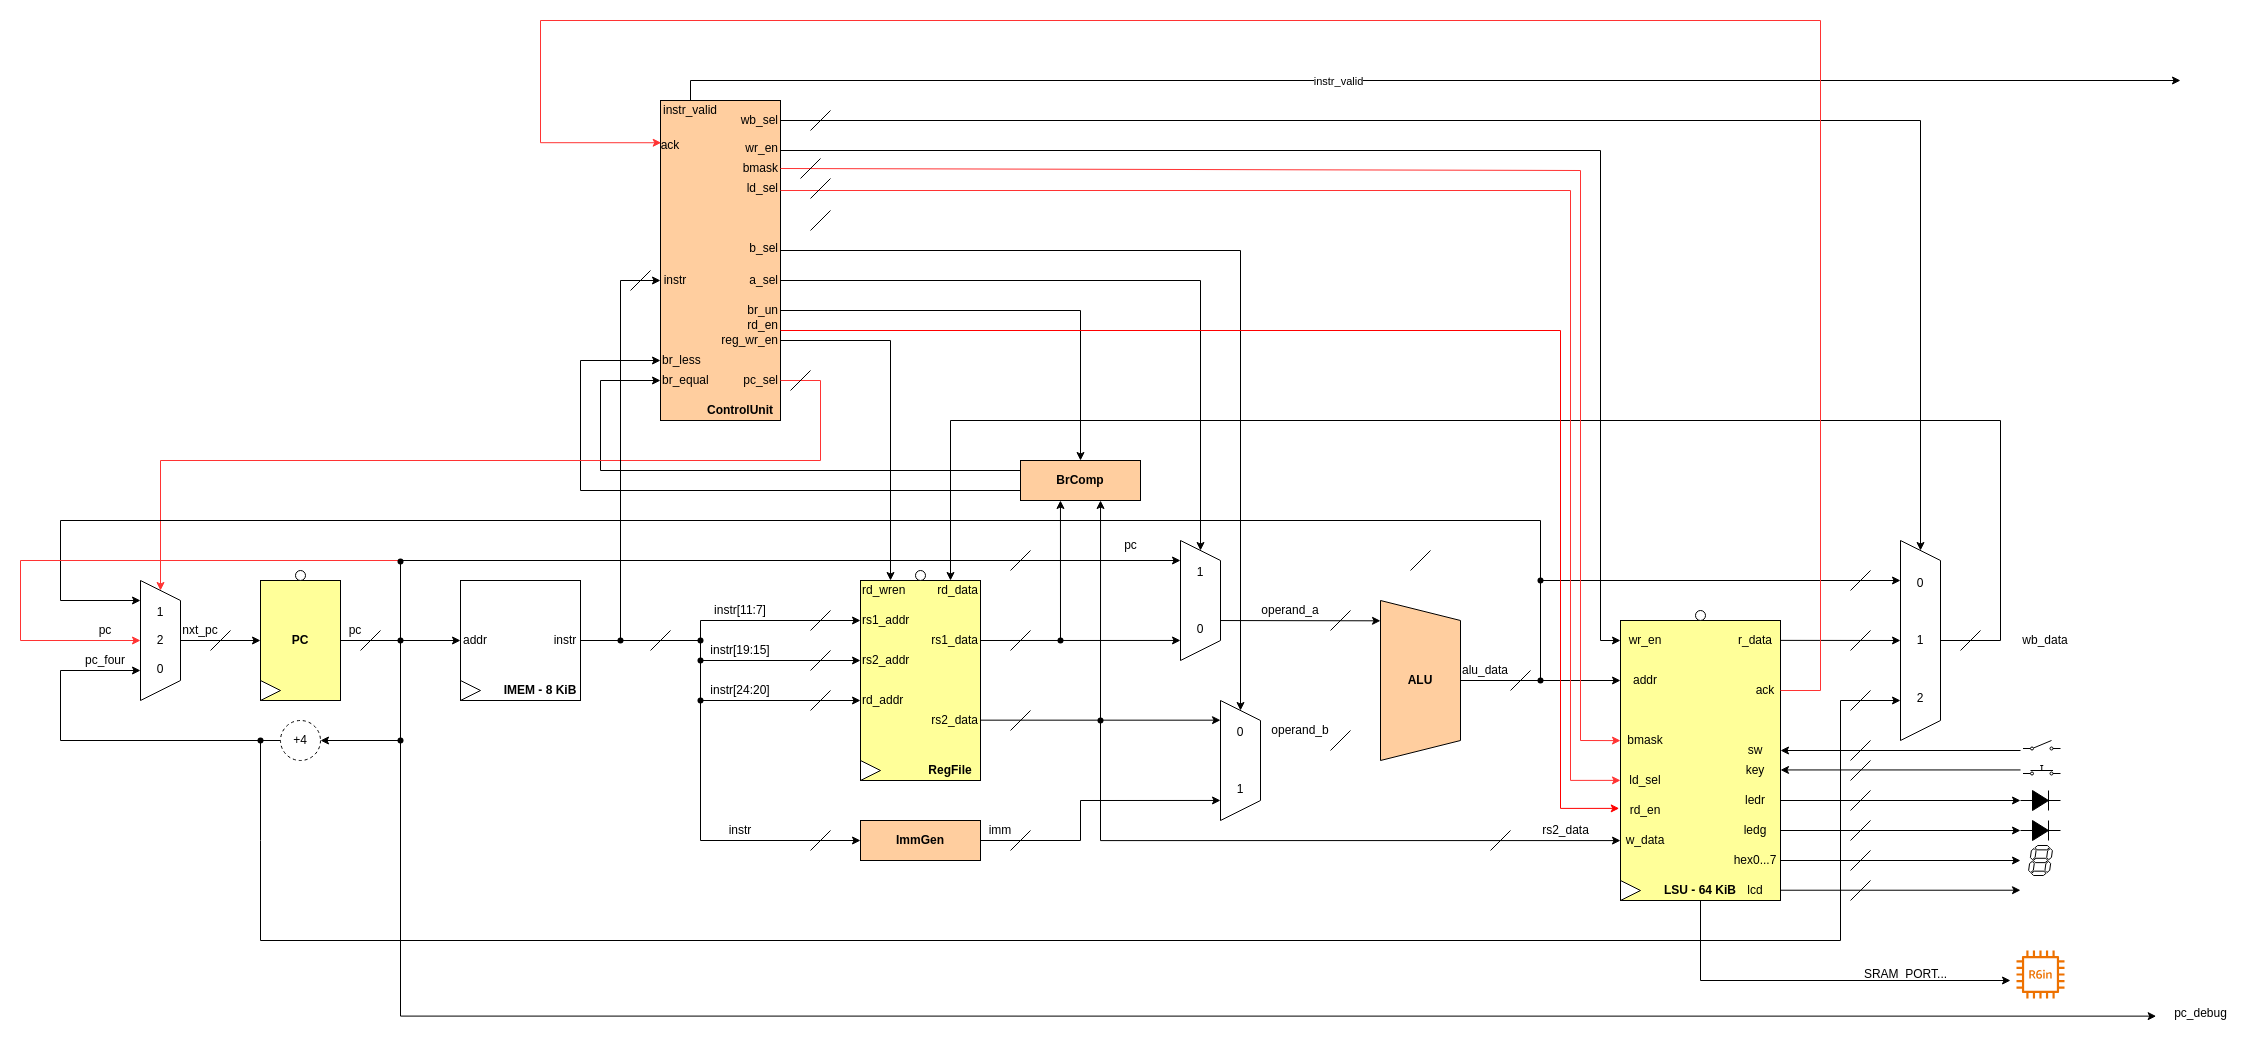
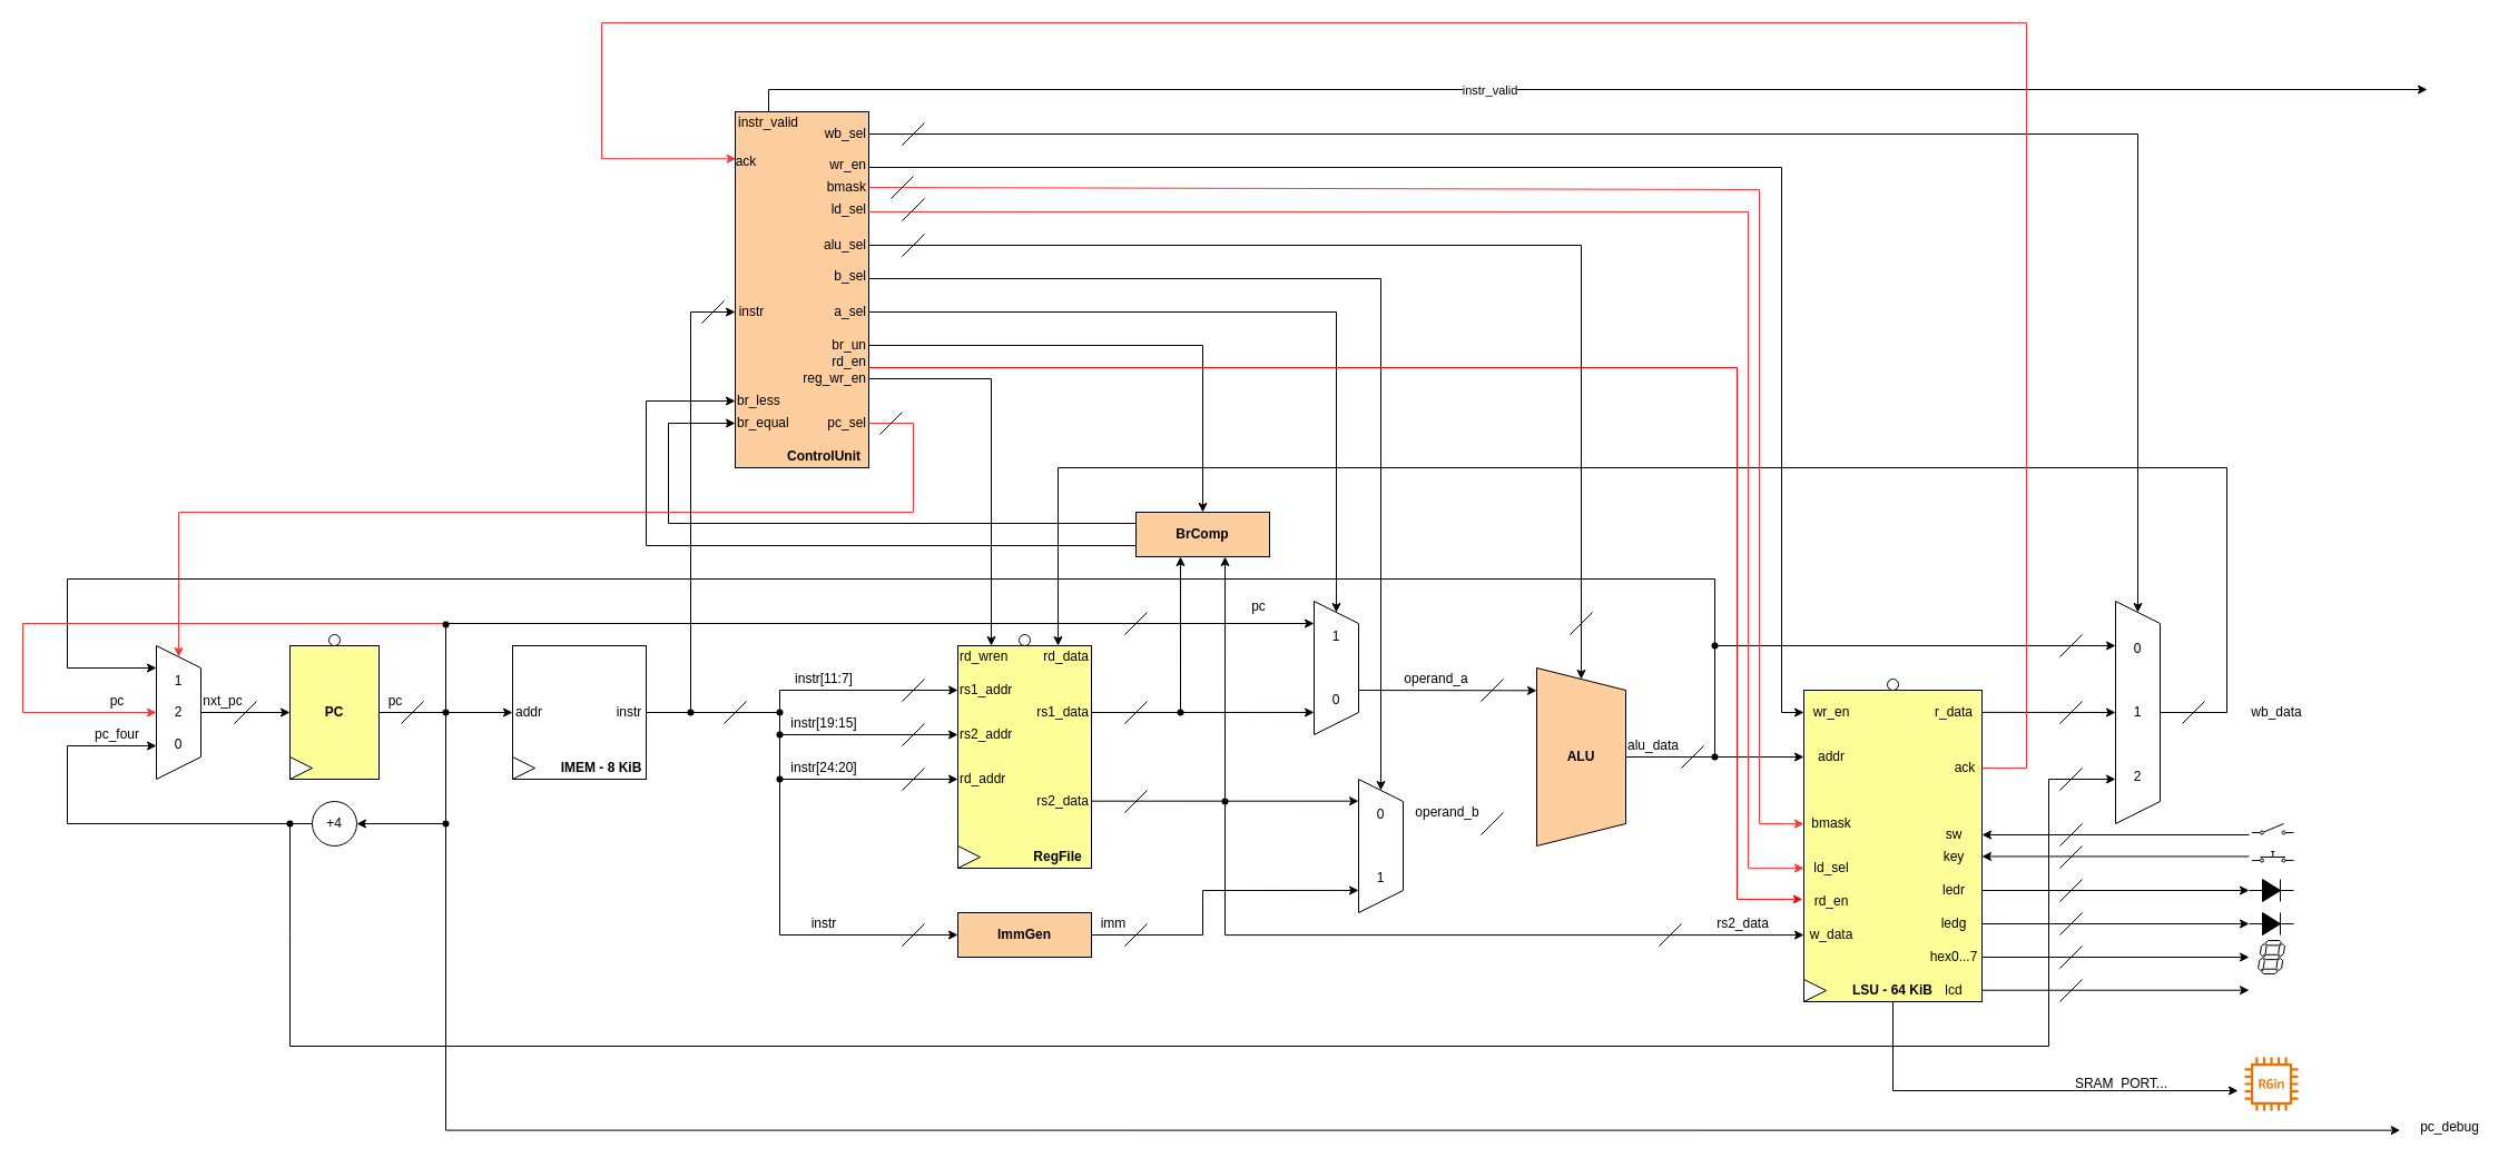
+ <mxCell id="79" value="alu_sel" style="text;html=1;align=right;verticalAlign=middle;whiteSpace=wrap;rounded=0;" parent="1" vertex="1"><mxGeometry x="710" y="210" width="70" height="20" as="geometry" /></mxCell>
+ <mxCell id="3" value="" style="endArrow=classic;html=1;rounded=0;entryX=0;entryY=0.5;entryDx=0;entryDy=0;exitX=1;exitY=0.5;exitDx=0;exitDy=0;" parent="1" source="79" target="48" edge="1"><mxGeometry width="50" height="50" relative="1" as="geometry"><mxPoint x="780" y="219.2" as="sourcePoint" /><mxPoint x="860" y="219.2" as="targetPoint" /><Array as="points"><mxPoint x="1420" y="220" /></Array></mxGeometry></mxCell>
- <mxCell id="88" value="+4" style="ellipse;whiteSpace=wrap;html=1;aspect=fixed;dashed=1;" parent="1" vertex="1"><mxGeometry x="280" y="720" width="40" height="40" as="geometry" /></mxCell>
+ <mxCell id="88" value="+4" style="ellipse;whiteSpace=wrap;html=1;aspect=fixed;" parent="1" vertex="1"><mxGeometry x="280" y="720" width="40" height="40" as="geometry" /></mxCell>
